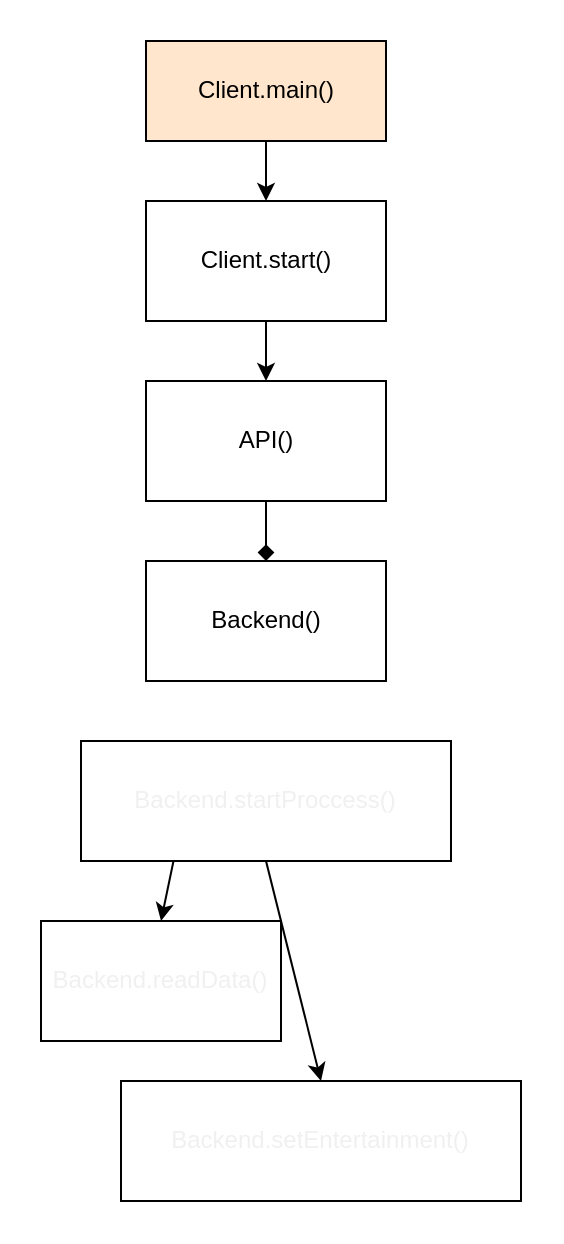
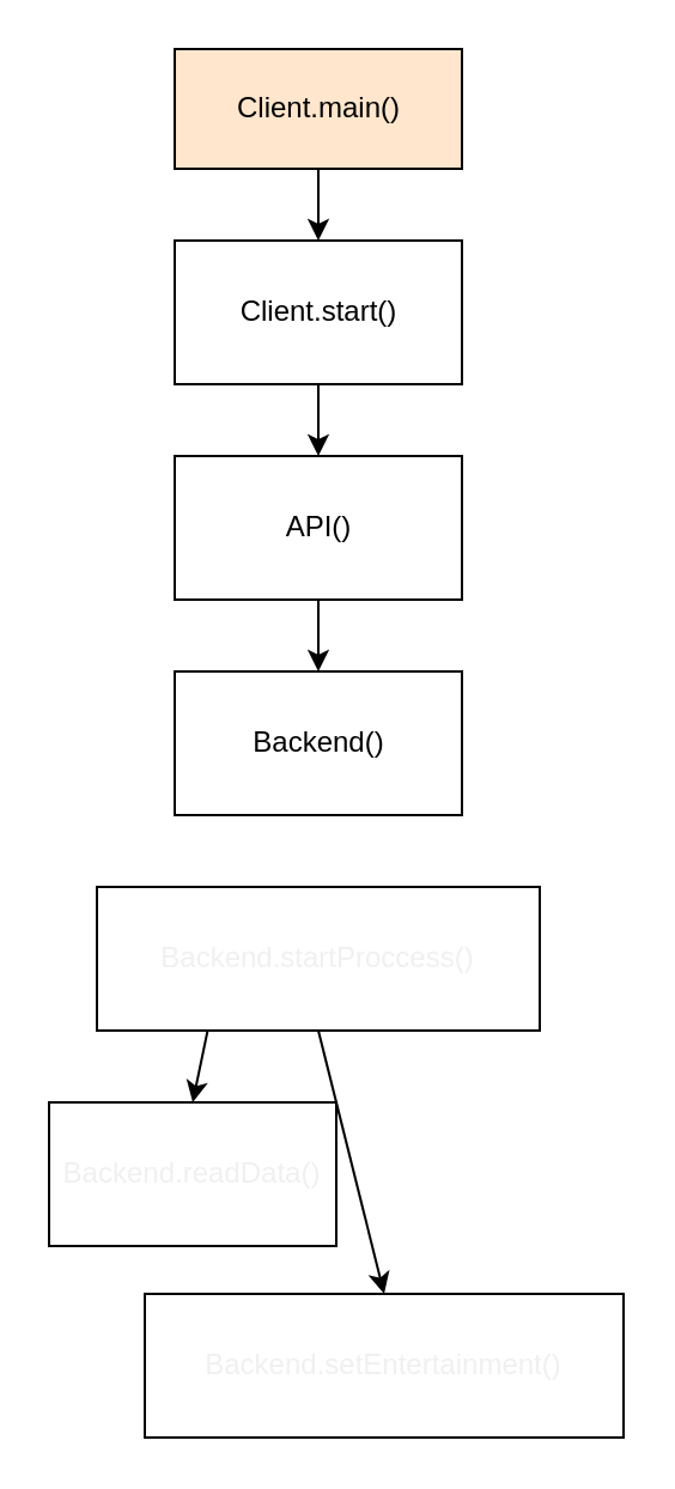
- <mxCell id="6" style="edgeStyle=none;html=1;exitX=0.5;exitY=1;exitDx=0;exitDy=0;entryX=0.5;entryY=0;entryDx=0;entryDy=0;endArrow=diamond;" parent="1" source="7" target="8" edge="1"><mxGeometry relative="1" as="geometry" /></mxCell>
+ <mxCell id="6" style="edgeStyle=none;html=1;exitX=0.5;exitY=1;exitDx=0;exitDy=0;entryX=0.5;entryY=0;entryDx=0;entryDy=0;" parent="1" source="7" target="8" edge="1"><mxGeometry relative="1" as="geometry" /></mxCell>
